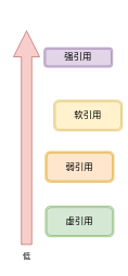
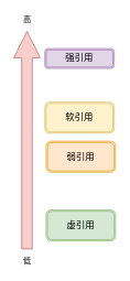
+ <mxCell id="4" value="高" style="text;html=1;resizable=0;autosize=1;align=center;verticalAlign=middle;points=[];fillColor=none;strokeColor=none;rounded=0;" parent="1" vertex="1"><mxGeometry x="29" y="20" width="22" height="18" as="geometry" /></mxCell>
- <mxCell id="7" value="软引用" style="shape=ext;double=1;rounded=1;whiteSpace=wrap;html=1;fontFamily=Times New Roman;fontSize=14;fillColor=#fff2cc;strokeColor=#d6b656;" parent="1" vertex="1"><mxGeometry x="82" y="154" width="105" height="47" as="geometry" /></mxCell>
+ <mxCell id="7" value="软引用" style="shape=ext;double=1;rounded=1;whiteSpace=wrap;html=1;fontFamily=Times New Roman;fontSize=14;fillColor=#fff2cc;strokeColor=#d6b656;" parent="1" vertex="1"><mxGeometry x="67" y="154" width="105" height="47" as="geometry" /></mxCell>
- <mxCell id="6" value="弱引用" style="shape=ext;double=1;rounded=1;whiteSpace=wrap;html=1;fontFamily=Times New Roman;fontSize=14;fillColor=#ffe6cc;strokeColor=#d79b00;" parent="1" vertex="1"><mxGeometry x="69" y="233" width="105" height="47" as="geometry" /></mxCell>
+ <mxCell id="6" value="弱引用" style="shape=ext;double=1;rounded=1;whiteSpace=wrap;html=1;fontFamily=Times New Roman;fontSize=14;fillColor=#ffe6cc;strokeColor=#d79b00;" parent="1" vertex="1"><mxGeometry x="69" y="213" width="105" height="47" as="geometry" /></mxCell>
